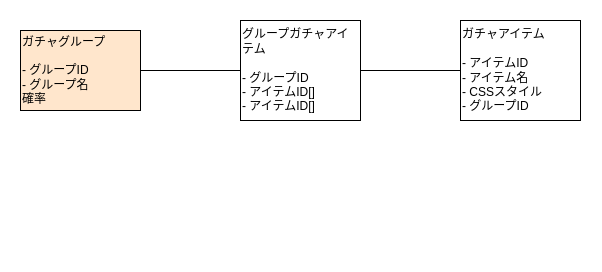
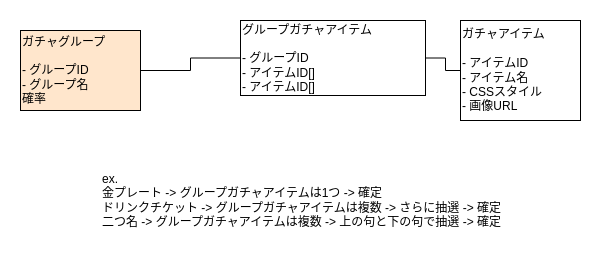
- <mxCell id="5" value="グループガチャアイテム&lt;br&gt;&lt;br&gt;- グループID&lt;br&gt;- アイテムID[]&lt;br&gt;- アイテムID[]" style="rounded=0;whiteSpace=wrap;html=1;align=left;" vertex="1" parent="1"><mxGeometry x="240" y="20" width="120" height="100" as="geometry" /></mxCell>
+ <mxCell id="5" value="グループガチャアイテム&lt;br&gt;&lt;br&gt;- グループID&lt;br&gt;- アイテムID[]&lt;br&gt;- アイテムID[]" style="rounded=0;whiteSpace=wrap;html=1;align=left;" vertex="1" parent="1"><mxGeometry x="240" y="20" width="185" height="75" as="geometry" /></mxCell>
- <mxCell id="6" value="ガチャアイテム&lt;br&gt;&lt;br&gt;- アイテムID&lt;br&gt;- アイテム名&lt;br&gt;- CSSスタイル&lt;br&gt;- グループID" style="rounded=0;whiteSpace=wrap;html=1;align=left;" vertex="1" parent="1"><mxGeometry x="460" y="20" width="120" height="100" as="geometry" /></mxCell>
+ <mxCell id="6" value="ガチャアイテム&lt;br&gt;&lt;br&gt;- アイテムID&lt;br&gt;- アイテム名&lt;br&gt;- CSSスタイル&lt;br&gt;- 画像URL" style="rounded=0;whiteSpace=wrap;html=1;align=left;" vertex="1" parent="1"><mxGeometry x="460" y="20" width="120" height="100" as="geometry" /></mxCell>
+ <mxCell id="7" value="ex. &lt;br&gt;金プレート -&amp;gt; グループガチャアイテムは1つ -&amp;gt; 確定&lt;br&gt;ドリンクチケット -&amp;gt; グループガチャアイテムは複数 -&amp;gt; さらに抽選 -&amp;gt; 確定&lt;br&gt;二つ名 -&amp;gt; グループガチャアイテムは複数 -&amp;gt; 上の句と下の句で抽選 -&amp;gt; 確定" style="text;html=1;strokeColor=none;fillColor=none;align=left;verticalAlign=middle;whiteSpace=wrap;rounded=0;" vertex="1" parent="1"><mxGeometry x="100" y="150" width="450" height="100" as="geometry" /></mxCell>
